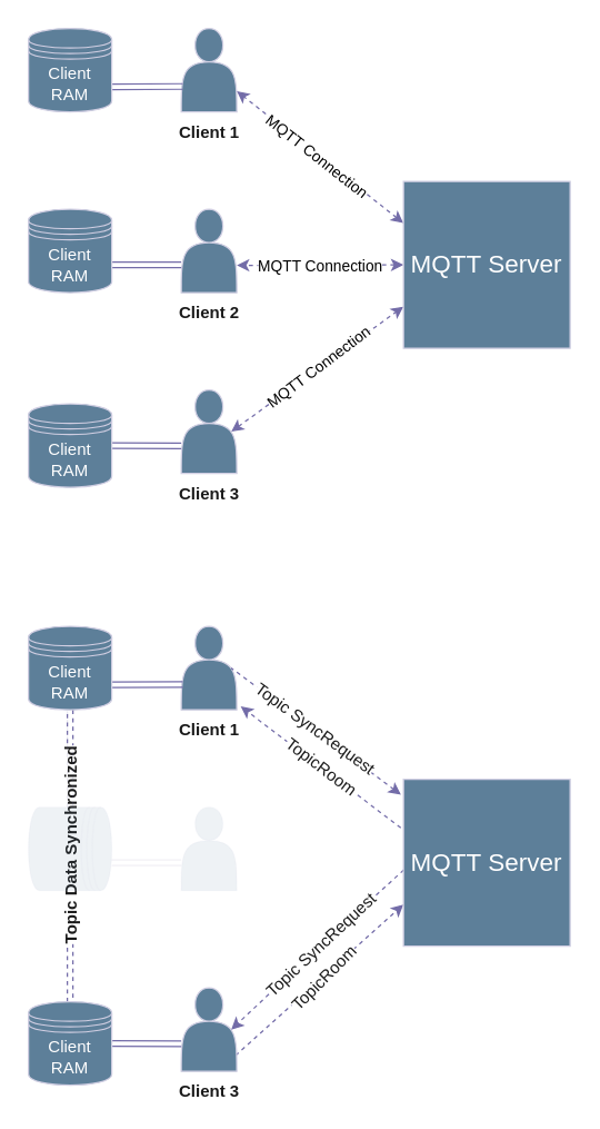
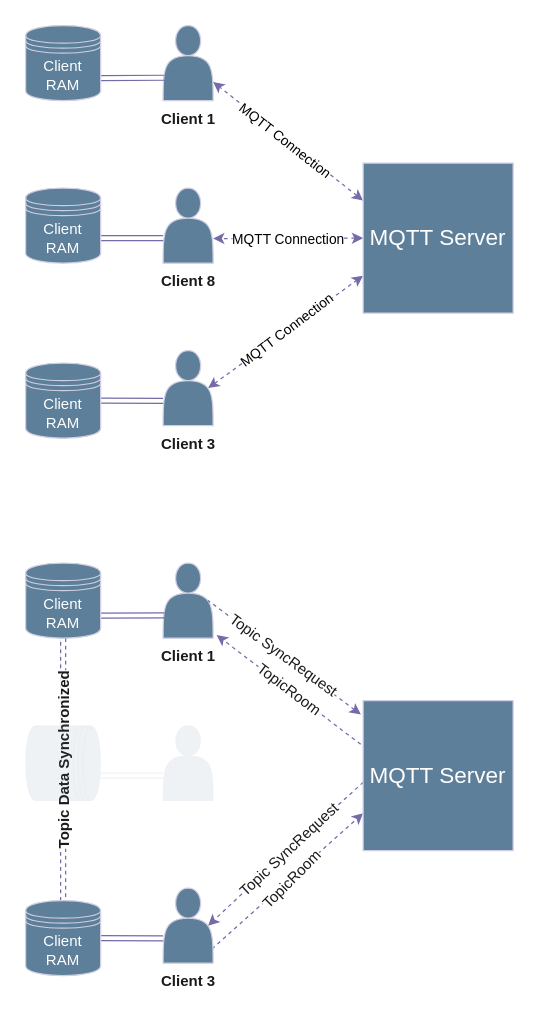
- <mxCell id="14" value="Client 2" style="text;strokeColor=none;fillColor=none;html=1;fontSize=12;fontStyle=1;verticalAlign=middle;align=center;rounded=0;fontColor=#1A1A1A;" vertex="1" parent="1"><mxGeometry x="125" y="220" width="50" height="10" as="geometry" /></mxCell>
+ <mxCell id="14" value="Client 8" style="text;strokeColor=none;fillColor=none;html=1;fontSize=12;fontStyle=1;verticalAlign=middle;align=center;rounded=0;fontColor=#1A1A1A;" vertex="1" parent="1"><mxGeometry x="125" y="220" width="50" height="10" as="geometry" /></mxCell>
